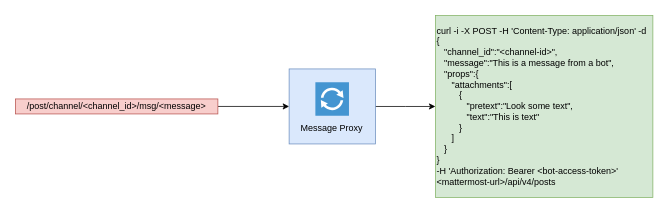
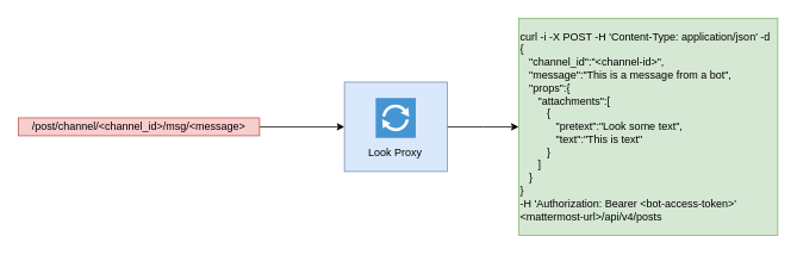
- <mxCell id="7" value="Message Proxy" style="text;html=1;strokeColor=none;fillColor=none;align=center;verticalAlign=middle;whiteSpace=wrap;rounded=0;" vertex="1" parent="1"><mxGeometry x="397.4" y="141.25" width="90" height="60" as="geometry" /></mxCell>
+ <mxCell id="7" value="Look Proxy" style="text;html=1;strokeColor=none;fillColor=none;align=center;verticalAlign=middle;whiteSpace=wrap;rounded=0;" vertex="1" parent="1"><mxGeometry x="397.4" y="141.25" width="90" height="60" as="geometry" /></mxCell>
